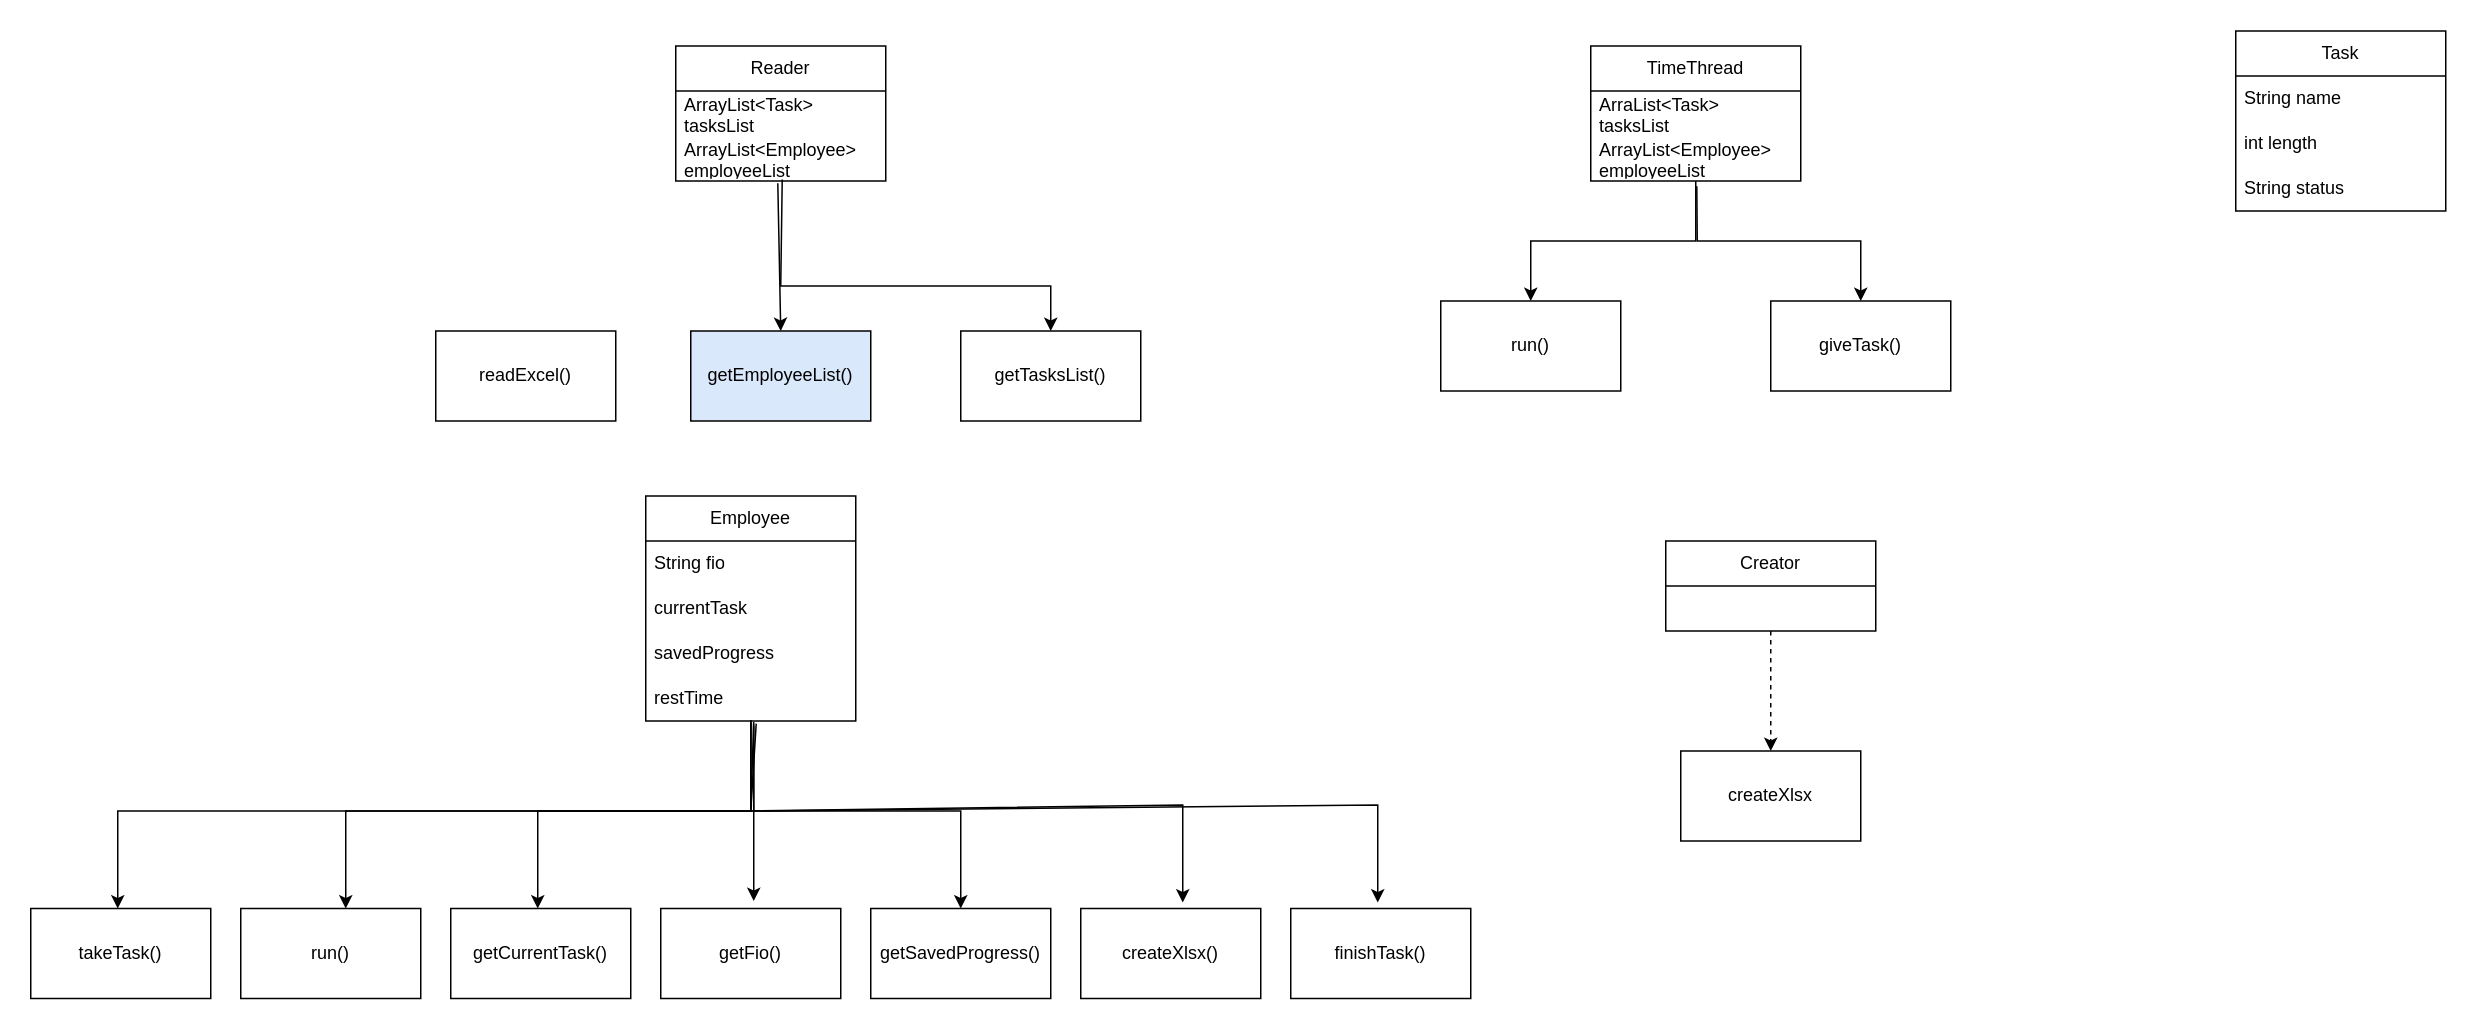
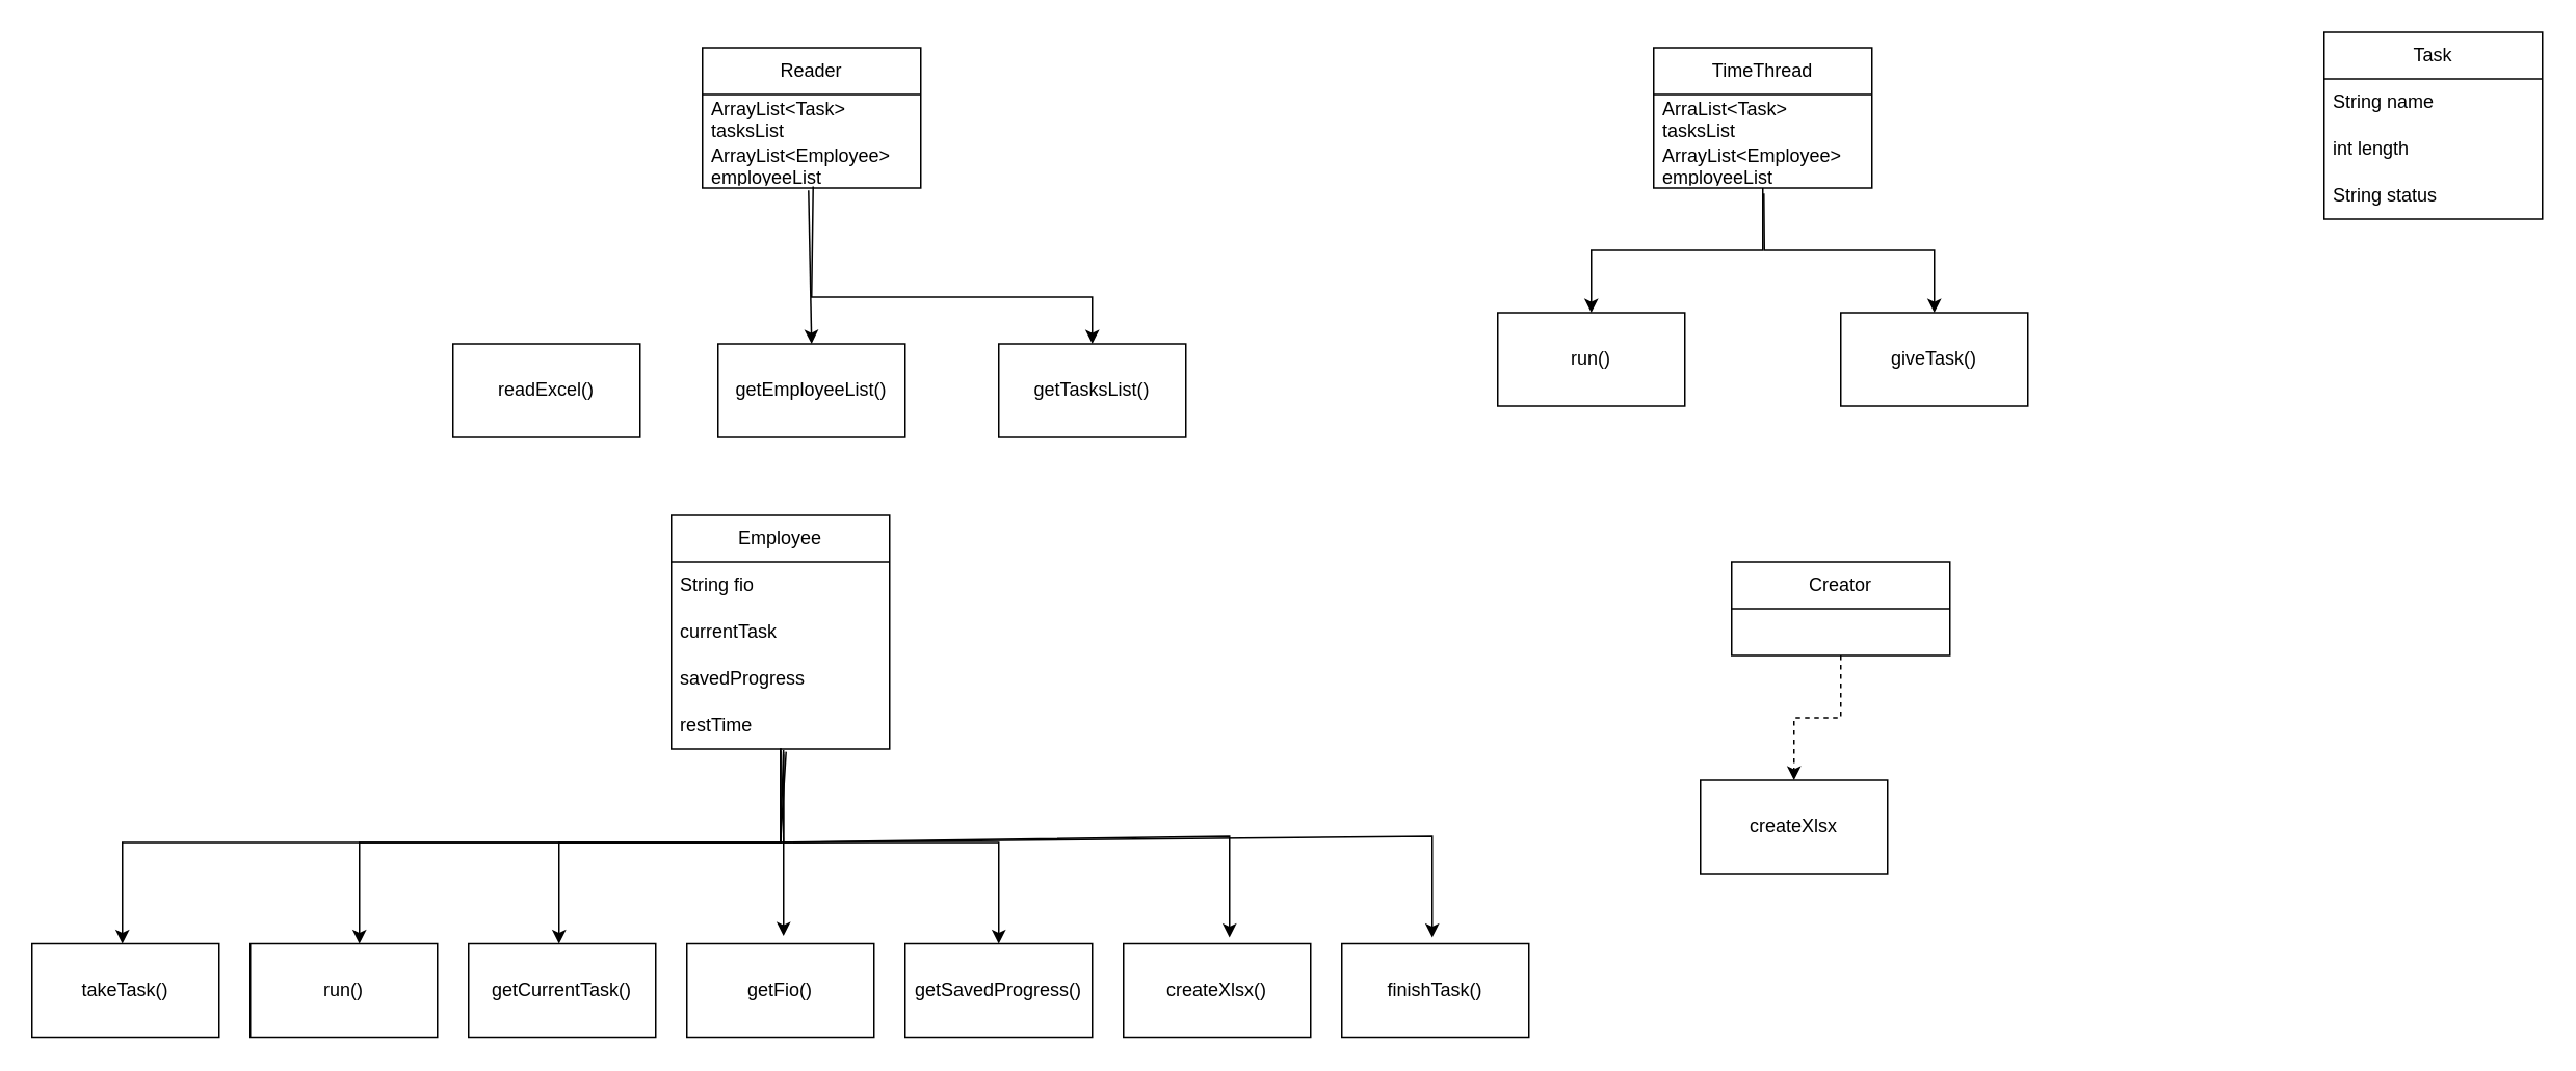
- <mxCell id="6" value="getEmployeeList()" style="rounded=0;whiteSpace=wrap;html=1;fillColor=#dae8fc;" vertex="1" parent="1"><mxGeometry x="460" y="220" width="120" height="60" as="geometry" /></mxCell>
+ <mxCell id="6" value="getEmployeeList()" style="rounded=0;whiteSpace=wrap;html=1;" vertex="1" parent="1"><mxGeometry x="460" y="220" width="120" height="60" as="geometry" /></mxCell>
- <mxCell id="38" value="createXlsx" style="whiteSpace=wrap;html=1;fontStyle=0;startSize=30;horizontal=1;" vertex="1" parent="1"><mxGeometry x="1120" y="500" width="120" height="60" as="geometry" /></mxCell>
+ <mxCell id="38" value="createXlsx" style="whiteSpace=wrap;html=1;fontStyle=0;startSize=30;horizontal=1;" vertex="1" parent="1"><mxGeometry x="1090" y="500" width="120" height="60" as="geometry" /></mxCell>
